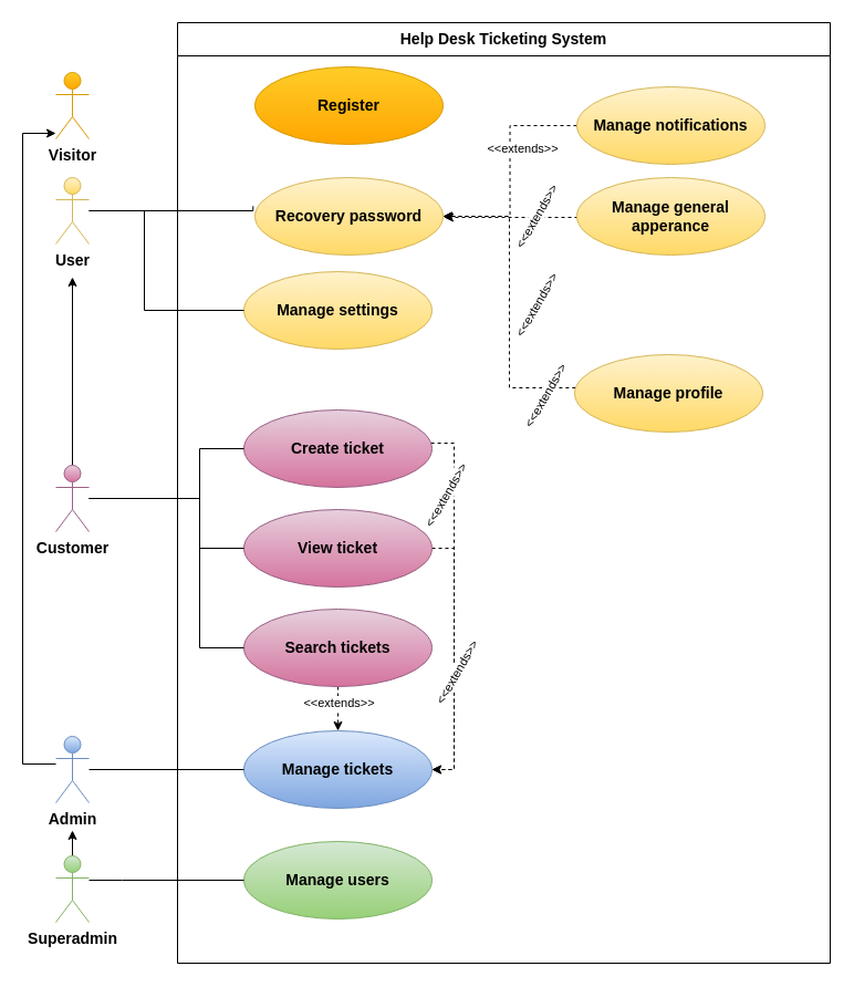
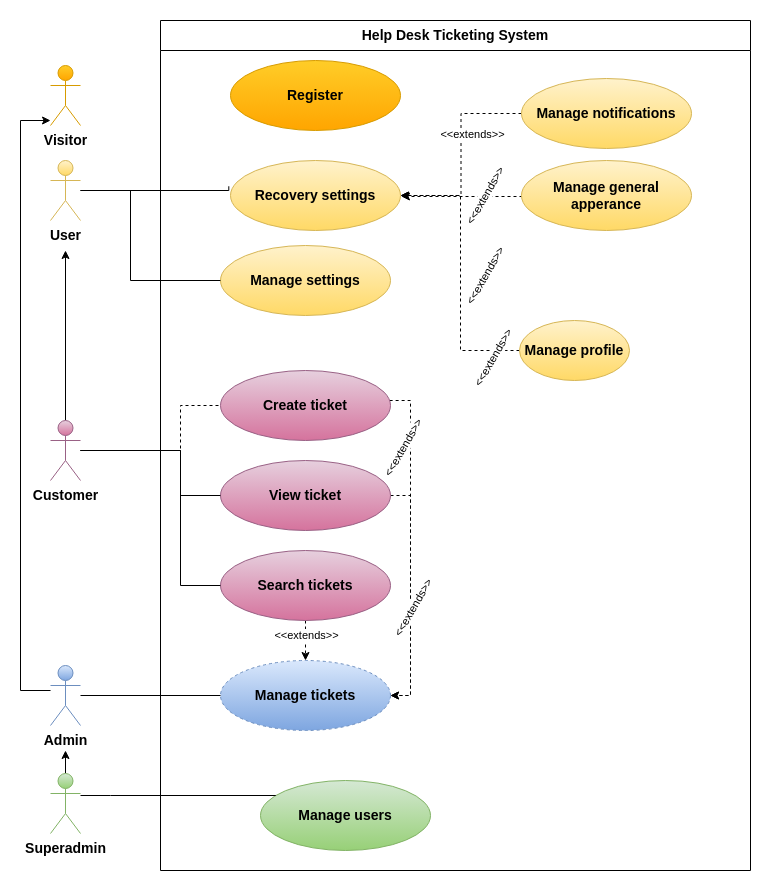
- <mxCell id="4" value="&lt;b&gt;&lt;font style=&quot;font-size: 14px;&quot;&gt;Recovery password&lt;/font&gt;&lt;/b&gt;" style="ellipse;whiteSpace=wrap;html=1;fillColor=#fff2cc;gradientColor=#ffd966;strokeColor=#d6b656;" vertex="1" parent="2"><mxGeometry x="70" y="140" width="170" height="70" as="geometry" /></mxCell>
+ <mxCell id="4" value="&lt;b&gt;&lt;font style=&quot;font-size: 14px;&quot;&gt;Recovery settings&lt;/font&gt;&lt;/b&gt;" style="ellipse;whiteSpace=wrap;html=1;fillColor=#fff2cc;gradientColor=#ffd966;strokeColor=#d6b656;" vertex="1" parent="2"><mxGeometry x="70" y="140" width="170" height="70" as="geometry" /></mxCell>
- <mxCell id="19" value="&lt;b&gt;&lt;font style=&quot;font-size: 14px;&quot;&gt;Manage profile&lt;br&gt;&lt;/font&gt;&lt;/b&gt;" style="ellipse;whiteSpace=wrap;html=1;fillColor=#fff2cc;gradientColor=#ffd966;strokeColor=#d6b656;" vertex="1" parent="2"><mxGeometry x="359" y="300" width="170" height="70" as="geometry" /></mxCell>
+ <mxCell id="19" value="&lt;b&gt;&lt;font style=&quot;font-size: 14px;&quot;&gt;Manage profile&lt;br&gt;&lt;/font&gt;&lt;/b&gt;" style="ellipse;whiteSpace=wrap;html=1;fillColor=#fff2cc;gradientColor=#ffd966;strokeColor=#d6b656;" vertex="1" parent="2"><mxGeometry x="359" y="300" width="110" height="60" as="geometry" /></mxCell>
- <mxCell id="27" style="edgeStyle=orthogonalEdgeStyle;rounded=0;orthogonalLoop=1;jettySize=auto;html=1;endArrow=none;endFill=0;" edge="1" parent="1" source="31" target="12"><mxGeometry relative="1" as="geometry"><Array as="points"><mxPoint x="180" y="450" /><mxPoint x="180" y="405" /></Array></mxGeometry></mxCell>
+ <mxCell id="27" style="edgeStyle=orthogonalEdgeStyle;rounded=0;orthogonalLoop=1;jettySize=auto;html=1;endArrow=none;endFill=0;dashed=1;" edge="1" parent="1" source="31" target="12"><mxGeometry relative="1" as="geometry"><Array as="points"><mxPoint x="180" y="450" /><mxPoint x="180" y="405" /></Array></mxGeometry></mxCell>
- <mxCell id="10" value="&lt;b&gt;&lt;font style=&quot;font-size: 14px;&quot;&gt;Manage tickets&lt;/font&gt;&lt;/b&gt;" style="ellipse;whiteSpace=wrap;html=1;fillColor=#dae8fc;gradientColor=#7ea6e0;strokeColor=#6c8ebf;" vertex="1" parent="2"><mxGeometry x="60" y="640" width="170" height="70" as="geometry" /></mxCell>
+ <mxCell id="10" value="&lt;b&gt;&lt;font style=&quot;font-size: 14px;&quot;&gt;Manage tickets&lt;/font&gt;&lt;/b&gt;" style="ellipse;whiteSpace=wrap;html=1;fillColor=#dae8fc;gradientColor=#7ea6e0;strokeColor=#6c8ebf;dashed=1;" vertex="1" parent="2"><mxGeometry x="60" y="640" width="170" height="70" as="geometry" /></mxCell>
- <mxCell id="26" value="&lt;b&gt;&lt;font style=&quot;font-size: 14px;&quot;&gt;Manage users&lt;/font&gt;&lt;/b&gt;" style="ellipse;whiteSpace=wrap;html=1;fillColor=#d5e8d4;gradientColor=#97d077;strokeColor=#82b366;" vertex="1" parent="2"><mxGeometry x="60" y="740" width="170" height="70" as="geometry" /></mxCell>
+ <mxCell id="26" value="&lt;b&gt;&lt;font style=&quot;font-size: 14px;&quot;&gt;Manage users&lt;/font&gt;&lt;/b&gt;" style="ellipse;whiteSpace=wrap;html=1;fillColor=#d5e8d4;gradientColor=#97d077;strokeColor=#82b366;" vertex="1" parent="2"><mxGeometry x="100" y="760" width="170" height="70" as="geometry" /></mxCell>
